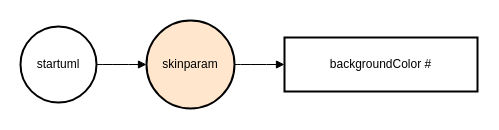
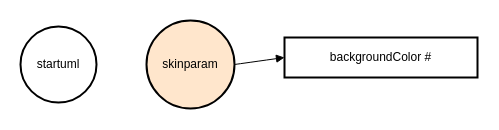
- <mxCell id="5" value="" style="curved=1;startArrow=none;endArrow=block;exitX=0.99;exitY=0.5;entryX=-0.01;entryY=0.5;" edge="1" parent="1" source="2" target="3"><mxGeometry relative="1" as="geometry"><Array as="points" /></mxGeometry></mxCell>
- <mxCell id="4" value="backgroundColor #" style="whiteSpace=wrap;strokeWidth=2;" vertex="1" parent="1"><mxGeometry x="284" y="37" width="193" height="54" as="geometry" /></mxCell>
+ <mxCell id="4" value="backgroundColor #" style="whiteSpace=wrap;strokeWidth=2;" vertex="1" parent="1"><mxGeometry x="284" y="37" width="193" height="40" as="geometry" /></mxCell>
